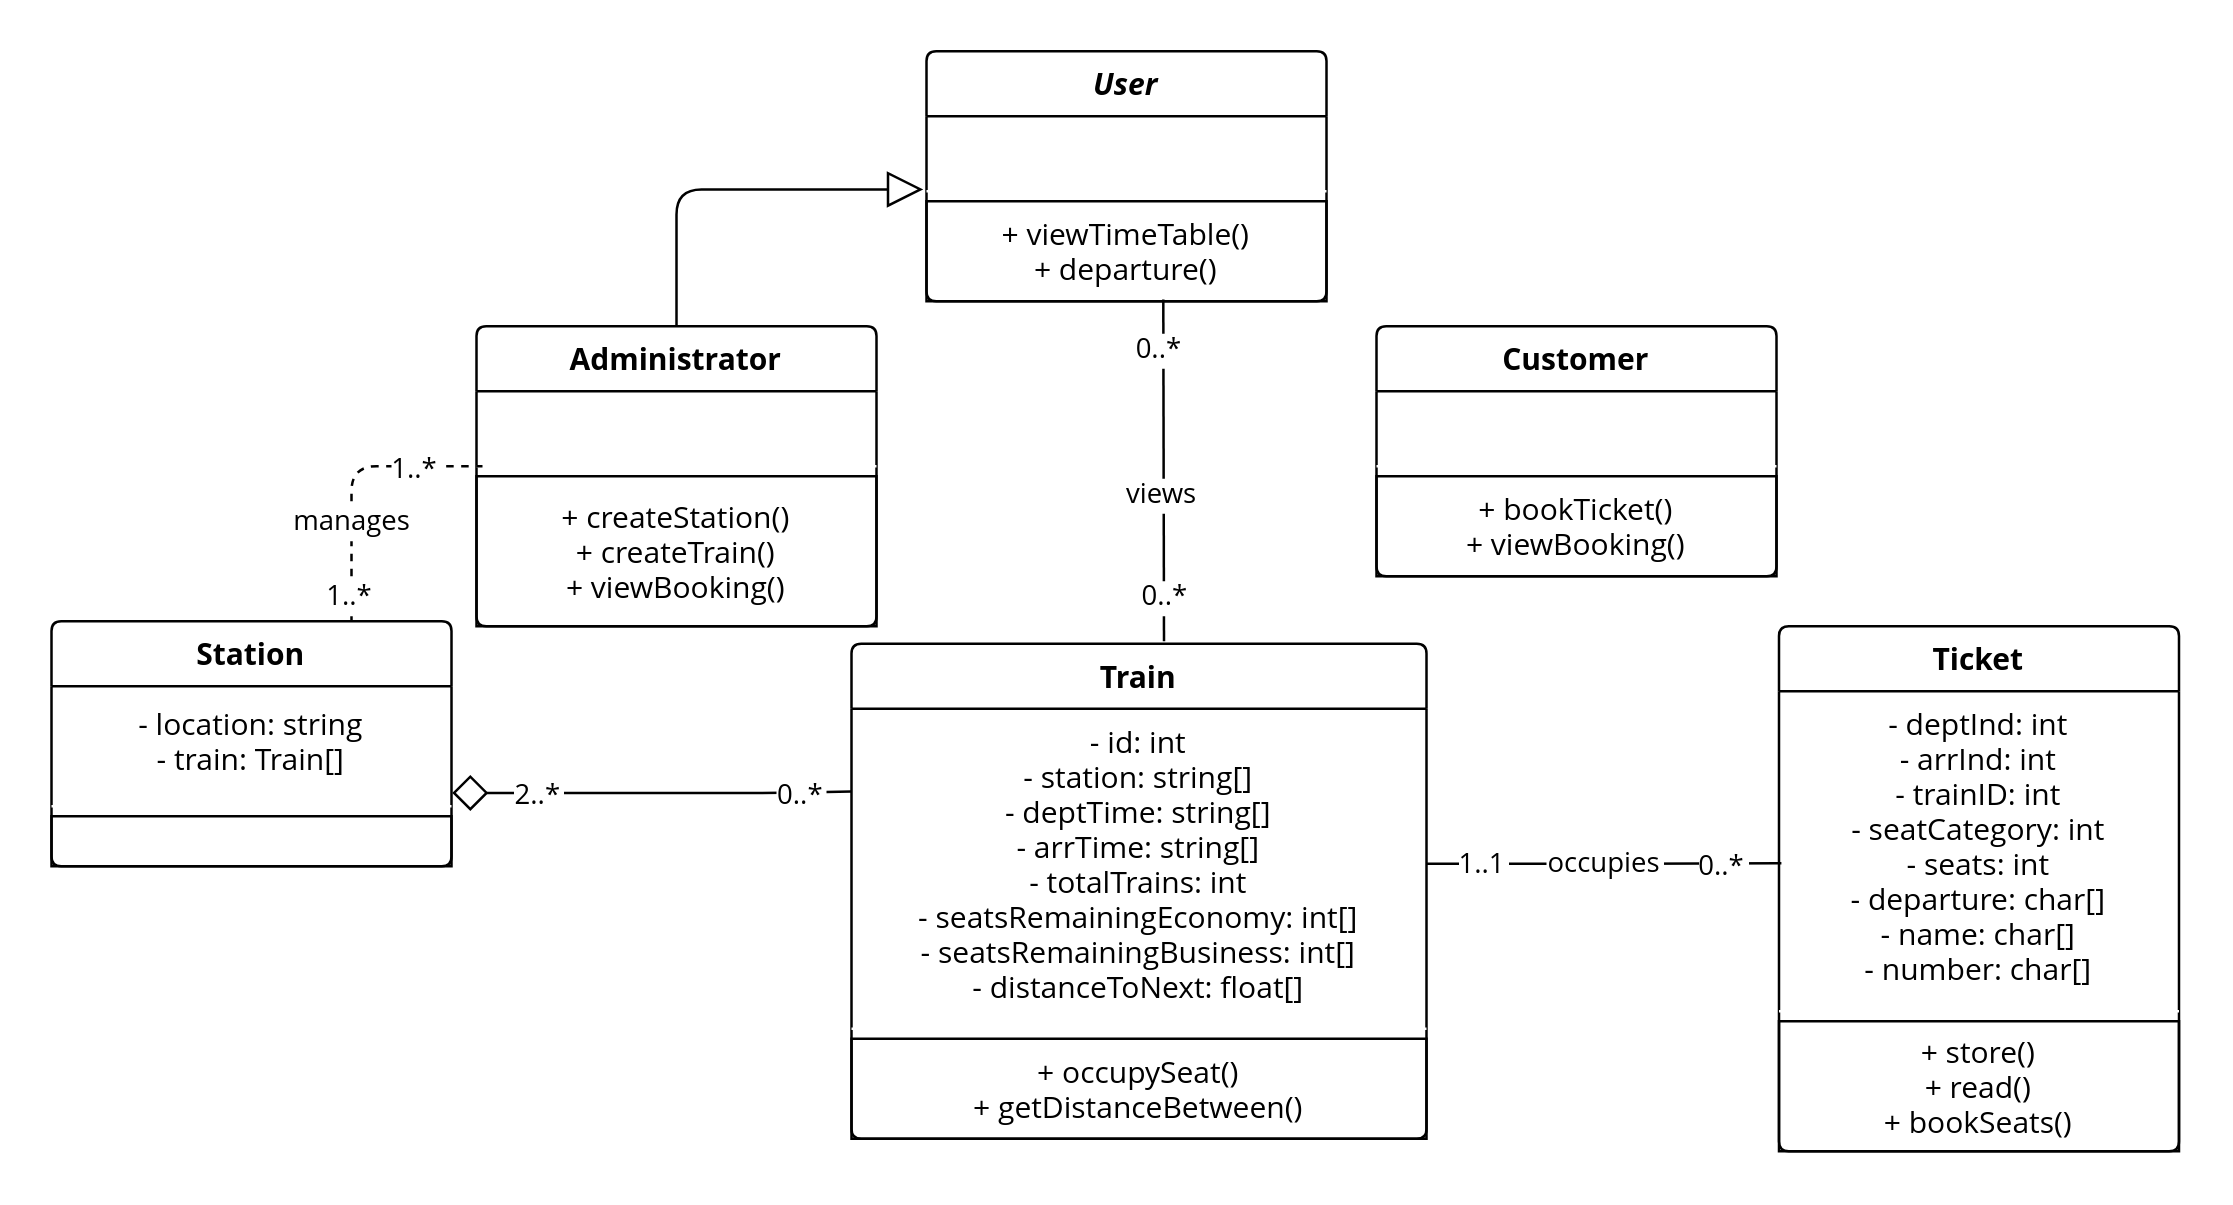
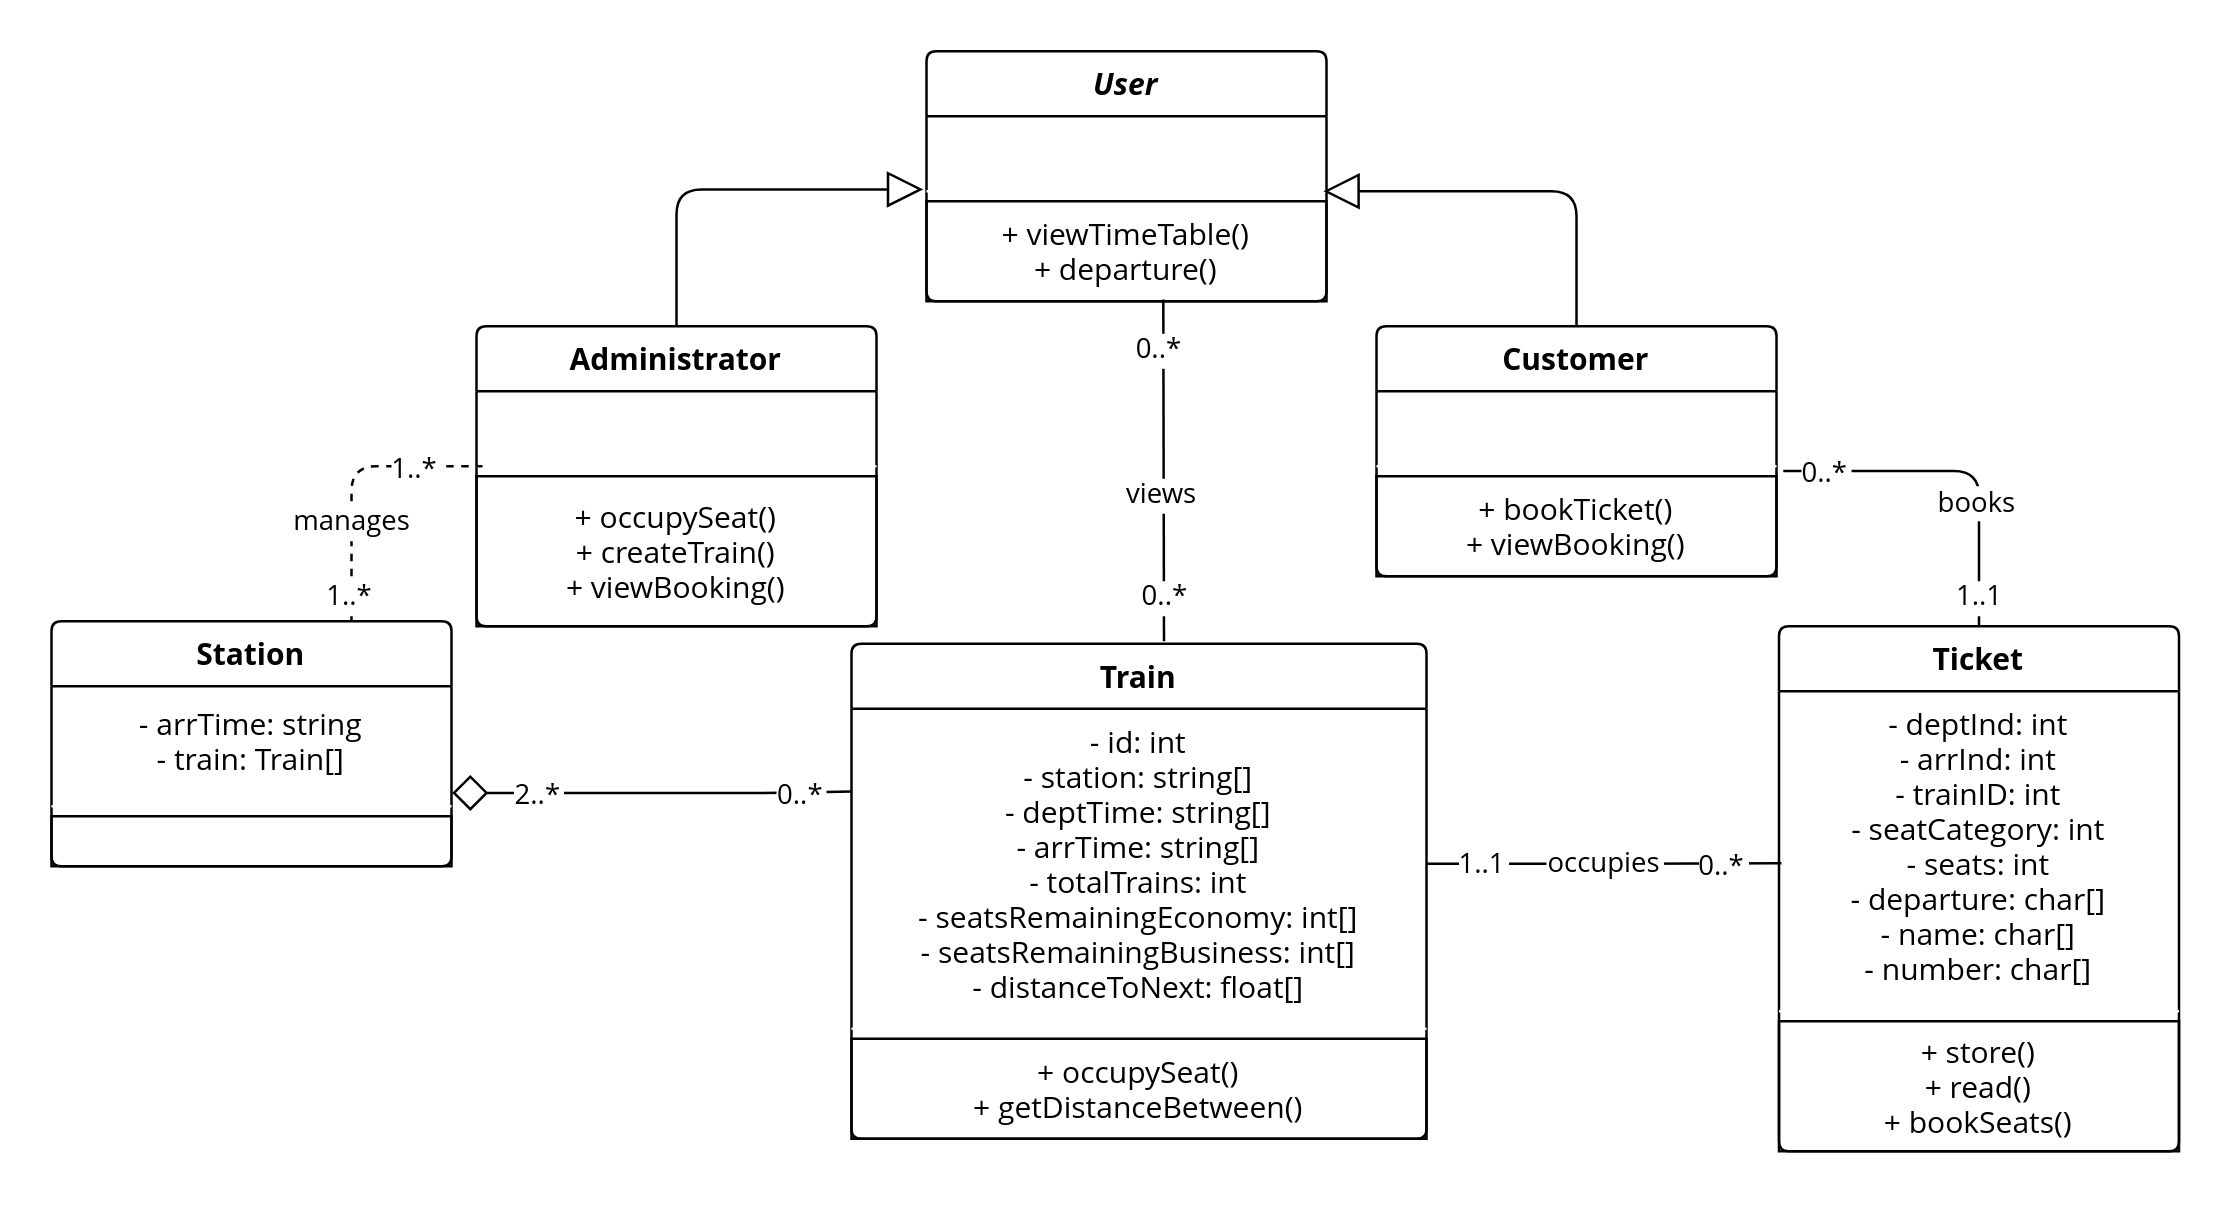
+ <mxCell id="11" value="" style="edgeStyle=orthogonalEdgeStyle;rounded=1;orthogonalLoop=1;jettySize=auto;exitX=0.5;exitY=0;exitDx=0;exitDy=0;entryX=0.992;entryY=-0.1;entryDx=0;entryDy=0;entryPerimeter=0;startSize=12;endArrow=block;endFill=0;endSize=12;strokeWidth=1;fontFamily=Open Sans;verticalAlign=middle;fontColor=#000000;strokeColor=#000000;fontSource=https%3A%2F%2Ffonts.googleapis.com%2Fcss%3Ffamily%3DOpen%2BSans;labelBackgroundColor=default;" parent="1" source="20" target="9" edge="1"><mxGeometry relative="1" as="geometry" /></mxCell>
+ <mxCell id="35" value="" style="edgeStyle=orthogonalEdgeStyle;rounded=1;orthogonalLoop=1;jettySize=auto;exitX=0.5;exitY=0;exitDx=0;exitDy=0;entryX=1.017;entryY=-0.052;entryDx=0;entryDy=0;entryPerimeter=0;startArrow=none;startFill=0;startSize=12;endArrow=none;endFill=0;endSize=12;strokeWidth=1;fontFamily=Open Sans;fontColor=#000000;strokeColor=#000000;fontSource=https%3A%2F%2Ffonts.googleapis.com%2Fcss%3Ffamily%3DOpen%2BSans;labelBackgroundColor=default;" parent="1" source="39" target="23" edge="1"><mxGeometry relative="1" as="geometry" /></mxCell>
+ <mxCell id="36" value="books" style="edgeLabel;align=center;verticalAlign=middle;resizable=0;points=[];fontFamily=Open Sans;fontColor=#000000;labelBackgroundColor=default;fontSource=https%3A%2F%2Ffonts.googleapis.com%2Fcss%3Ffamily%3DOpen%2BSans;" parent="35" vertex="1" connectable="0"><mxGeometry x="-0.136" y="23" relative="1" as="geometry"><mxPoint x="21.97" y="10.7" as="offset" /></mxGeometry></mxCell>
+ <mxCell id="37" value="0..*" style="edgeLabel;align=center;verticalAlign=middle;resizable=0;points=[];fontFamily=Open Sans;fontColor=#000000;labelBackgroundColor=default;fontSource=https%3A%2F%2Ffonts.googleapis.com%2Fcss%3Ffamily%3DOpen%2BSans;" parent="35" vertex="1" connectable="0"><mxGeometry x="0.761" y="-1" relative="1" as="geometry"><mxPoint y="1" as="offset" /></mxGeometry></mxCell>
+ <mxCell id="38" value="1..1" style="edgeLabel;align=center;verticalAlign=middle;resizable=0;points=[];fontFamily=Open Sans;fontColor=#000000;labelBackgroundColor=default;fontSource=https%3A%2F%2Ffonts.googleapis.com%2Fcss%3Ffamily%3DOpen%2BSans;" parent="35" vertex="1" connectable="0"><mxGeometry x="-0.843" y="2" relative="1" as="geometry"><mxPoint x="2" y="-2" as="offset" /></mxGeometry></mxCell>
- <mxCell id="19" value="+ createStation()&#10;+ createTrain()&#10;+ viewBooking()" style="text;strokeColor=default;fillColor=none;align=center;verticalAlign=middle;spacingLeft=4;spacingRight=4;overflow=hidden;rotatable=0;points=[[0,0.5],[1,0.5]];portConstraint=eastwest;fontFamily=Open Sans;fontColor=#000000;fontSource=https%3A%2F%2Ffonts.googleapis.com%2Fcss%3Ffamily%3DOpen%2BSans;labelBackgroundColor=default;" parent="16" vertex="1"><mxGeometry y="60" width="160" height="60" as="geometry" /></mxCell>
+ <mxCell id="19" value="+ occupySeat()&#10;+ createTrain()&#10;+ viewBooking()" style="text;strokeColor=default;fillColor=none;align=center;verticalAlign=middle;spacingLeft=4;spacingRight=4;overflow=hidden;rotatable=0;points=[[0,0.5],[1,0.5]];portConstraint=eastwest;fontFamily=Open Sans;fontColor=#000000;fontSource=https%3A%2F%2Ffonts.googleapis.com%2Fcss%3Ffamily%3DOpen%2BSans;labelBackgroundColor=default;" parent="16" vertex="1"><mxGeometry y="60" width="160" height="60" as="geometry" /></mxCell>
- <mxCell id="29" value="- location: string&#10;- train: Train[]" style="text;strokeColor=none;fillColor=none;align=center;verticalAlign=middle;spacingLeft=4;spacingRight=4;overflow=hidden;rotatable=0;points=[[0,0.5],[1,0.5]];portConstraint=eastwest;fontFamily=Open Sans;fontColor=#000000;fontSource=https%3A%2F%2Ffonts.googleapis.com%2Fcss%3Ffamily%3DOpen%2BSans;labelBackgroundColor=default;" parent="28" vertex="1"><mxGeometry y="26" width="160" height="44" as="geometry" /></mxCell>
+ <mxCell id="29" value="- arrTime: string&#10;- train: Train[]" style="text;strokeColor=none;fillColor=none;align=center;verticalAlign=middle;spacingLeft=4;spacingRight=4;overflow=hidden;rotatable=0;points=[[0,0.5],[1,0.5]];portConstraint=eastwest;fontFamily=Open Sans;fontColor=#000000;fontSource=https%3A%2F%2Ffonts.googleapis.com%2Fcss%3Ffamily%3DOpen%2BSans;labelBackgroundColor=default;" parent="28" vertex="1"><mxGeometry y="26" width="160" height="44" as="geometry" /></mxCell>
